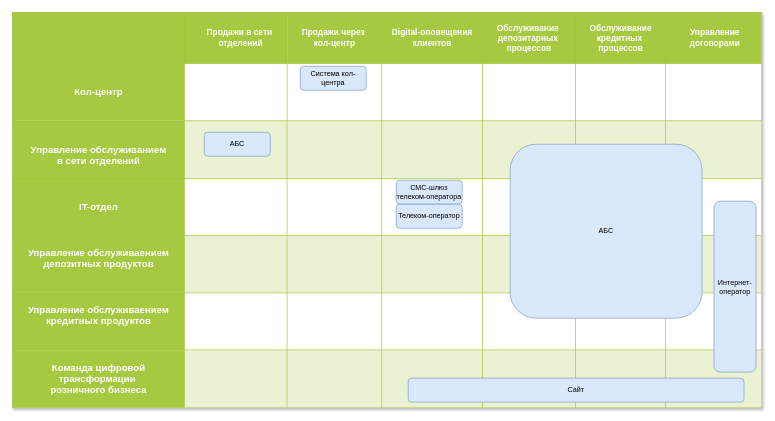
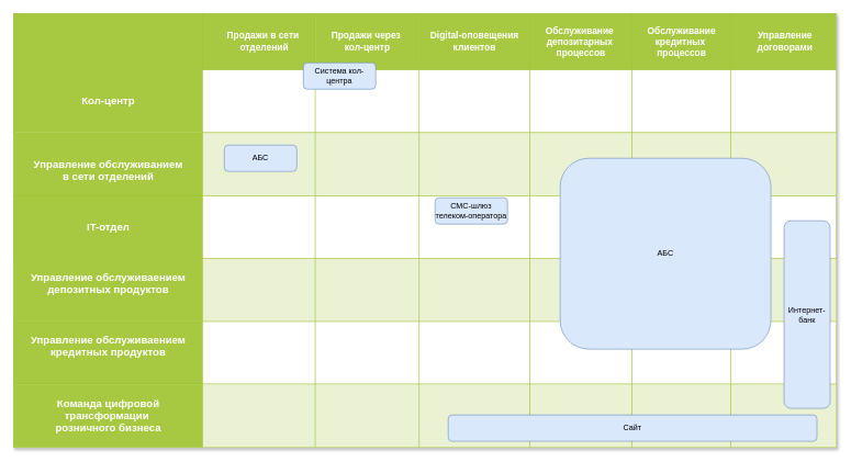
- <mxCell id="7" value="Система кол-центра" style="rounded=1;whiteSpace=wrap;html=1;fillColor=#dae8fc;strokeColor=#6c8ebf;" vertex="1" parent="1"><mxGeometry x="500" y="110" width="110" height="40" as="geometry" /></mxCell>
+ <mxCell id="7" value="Система кол-центра" style="rounded=1;whiteSpace=wrap;html=1;fillColor=#dae8fc;strokeColor=#6c8ebf;" vertex="1" parent="1"><mxGeometry x="460" y="95" width="110" height="40" as="geometry" /></mxCell>
- <mxCell id="9" value="Телеком-оператор" style="rounded=1;whiteSpace=wrap;html=1;fillColor=#dae8fc;strokeColor=#6c8ebf;" vertex="1" parent="1"><mxGeometry x="660" y="340" width="110" height="40" as="geometry" /></mxCell>
- <mxCell id="5" value="Интернет-оператор" style="rounded=1;whiteSpace=wrap;html=1;fillColor=#dae8fc;strokeColor=#6c8ebf;" parent="1" vertex="1"><mxGeometry x="1190" y="335" width="70" height="285" as="geometry" /></mxCell>
+ <mxCell id="5" value="Интернет-банк" style="rounded=1;whiteSpace=wrap;html=1;fillColor=#dae8fc;strokeColor=#6c8ebf;" parent="1" vertex="1"><mxGeometry x="1190" y="335" width="70" height="285" as="geometry" /></mxCell>
